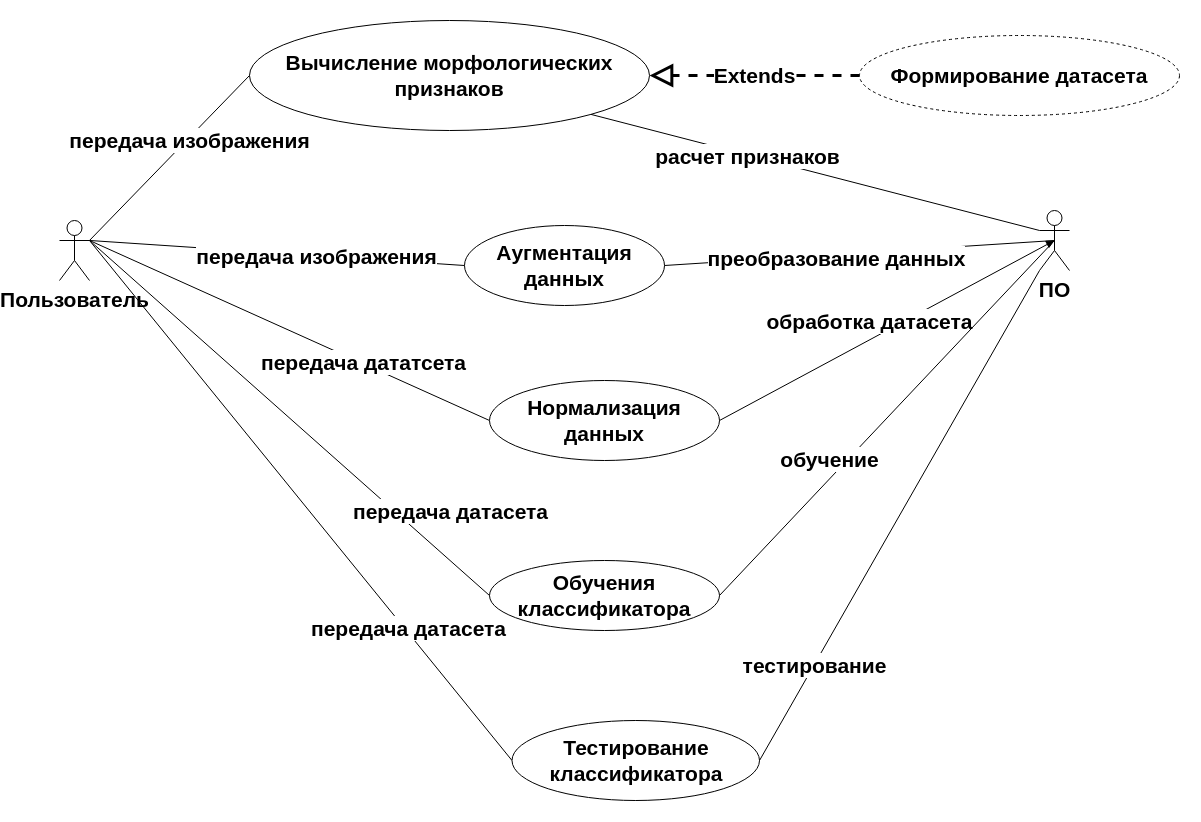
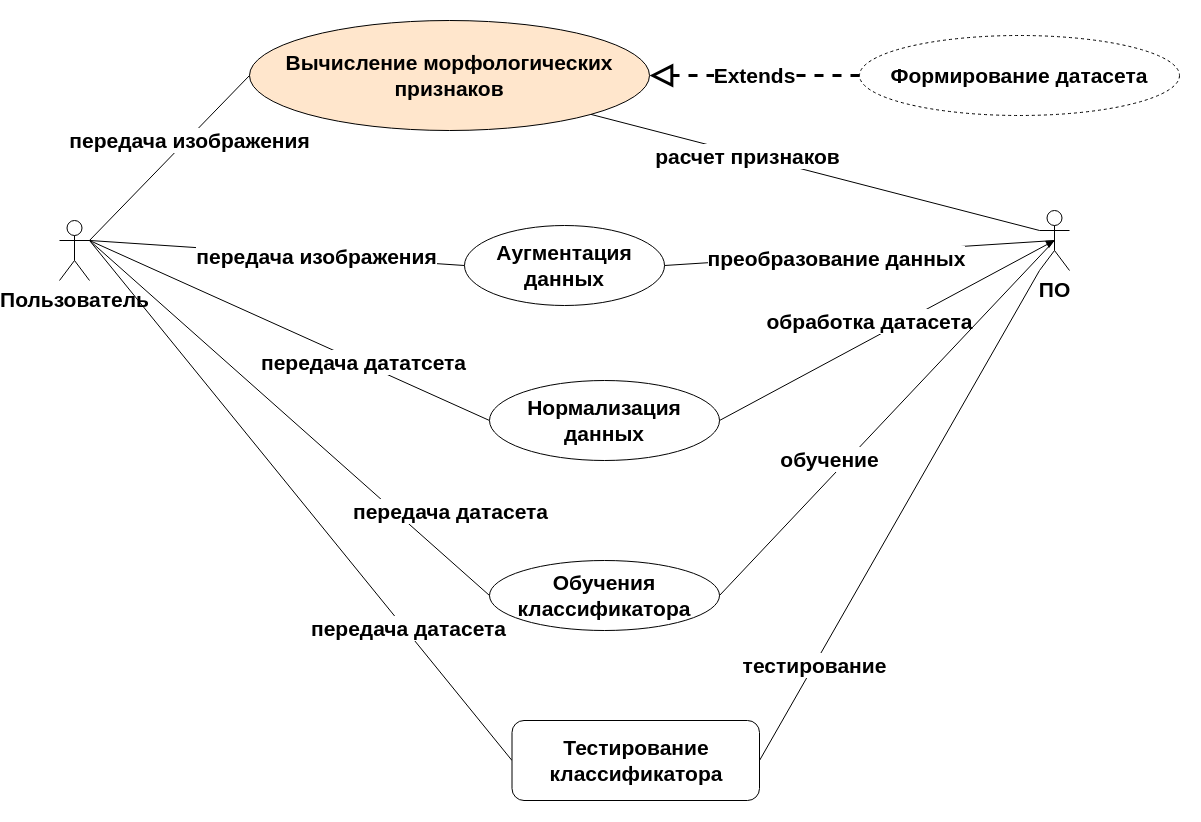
- <mxCell id="3" value="Вычисление морфологических признаков" style="ellipse;whiteSpace=wrap;html=1;fontSize=21;fontStyle=1" parent="1" vertex="1"><mxGeometry x="210" y="20" width="400" height="110" as="geometry" /></mxCell>
+ <mxCell id="3" value="Вычисление морфологических признаков" style="ellipse;whiteSpace=wrap;html=1;fontSize=21;fontStyle=1;fillColor=#ffe6cc;" parent="1" vertex="1"><mxGeometry x="210" y="20" width="400" height="110" as="geometry" /></mxCell>
- <mxCell id="28" value="Тестирование классификатора" style="ellipse;whiteSpace=wrap;html=1;fontSize=21;fontStyle=1" vertex="1" parent="1"><mxGeometry x="472.5" y="720" width="247.5" height="80" as="geometry" /></mxCell>
+ <mxCell id="28" value="Тестирование классификатора" style="whiteSpace=wrap;html=1;fontSize=21;fontStyle=1;rounded=1;" vertex="1" parent="1"><mxGeometry x="472.5" y="720" width="247.5" height="80" as="geometry" /></mxCell>
